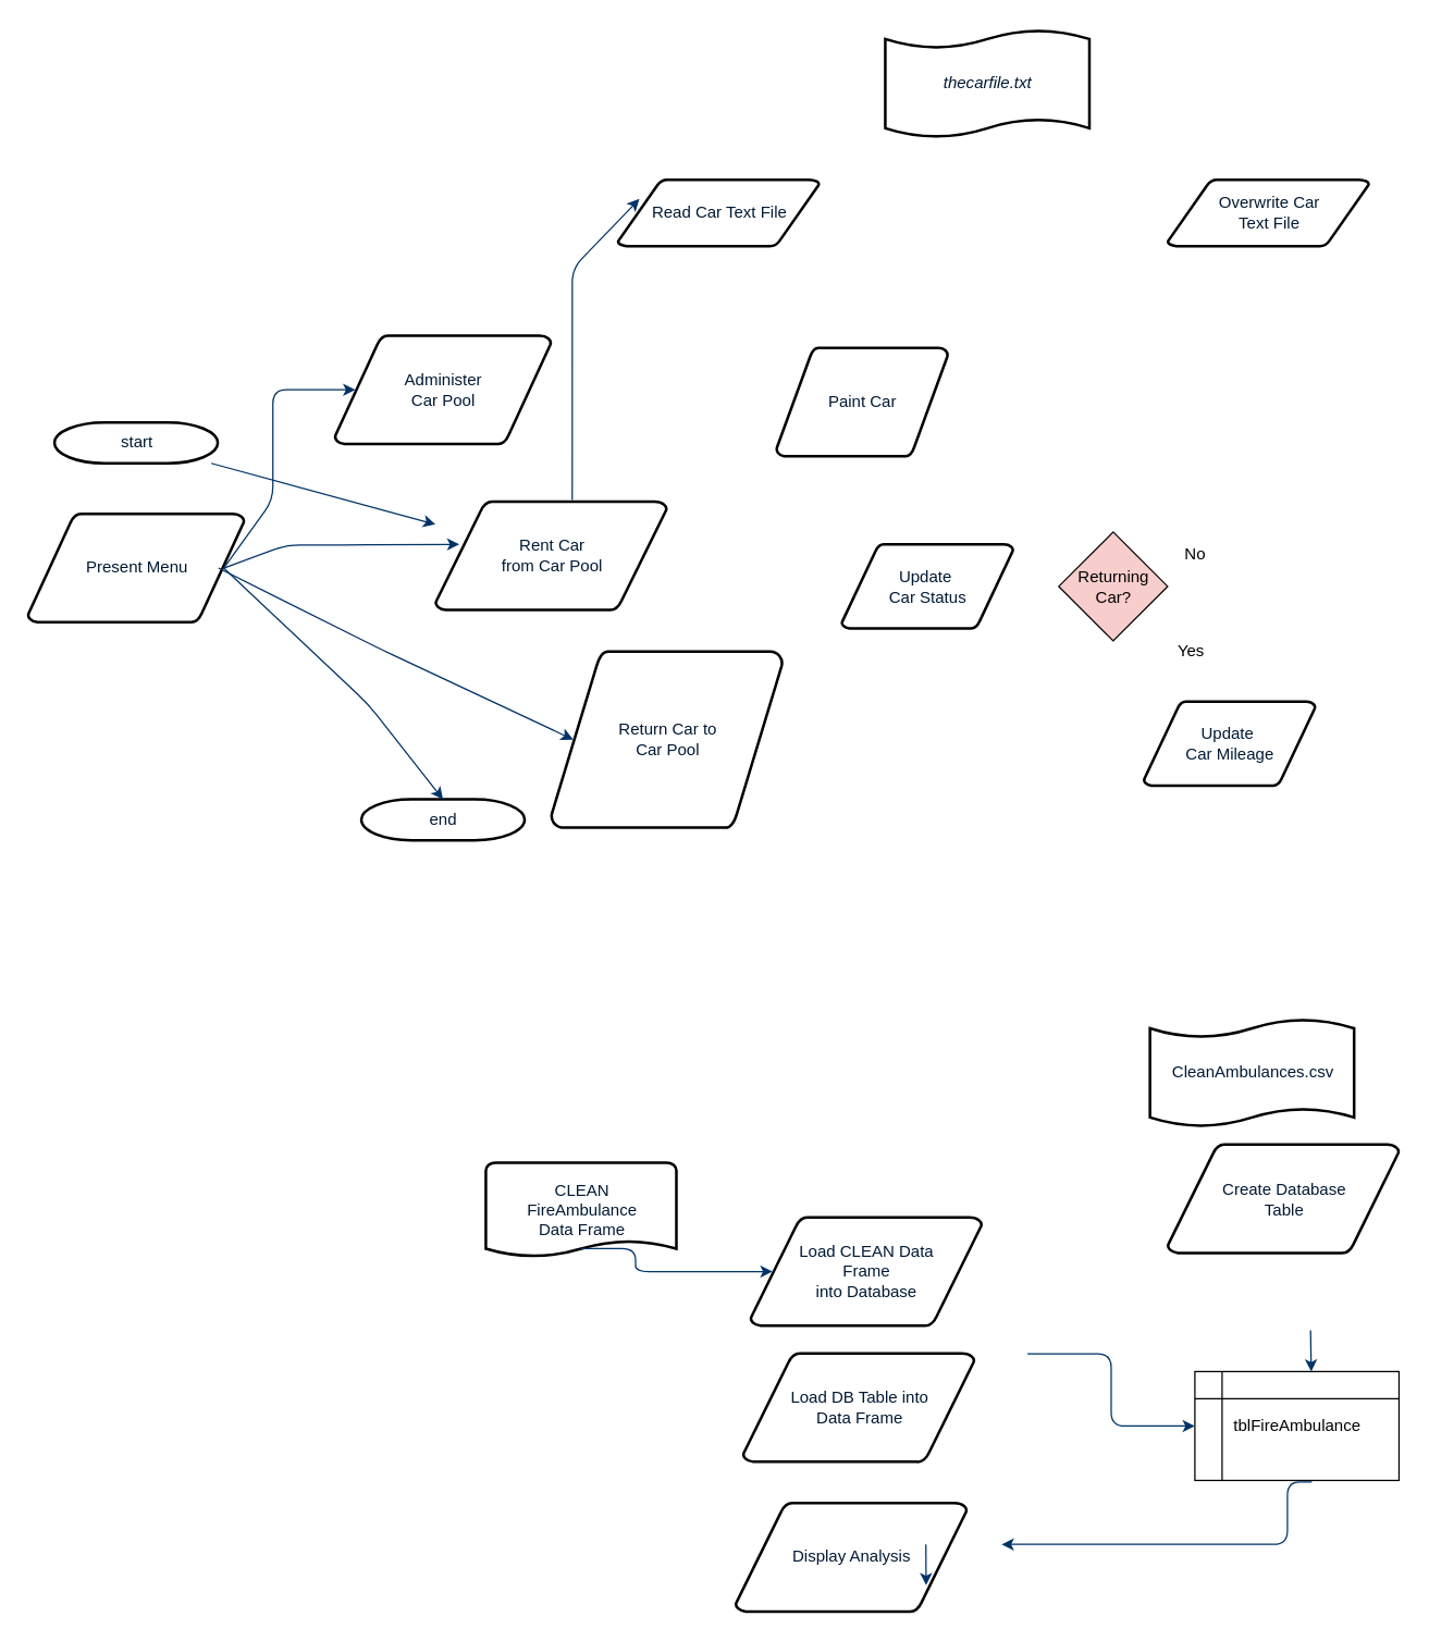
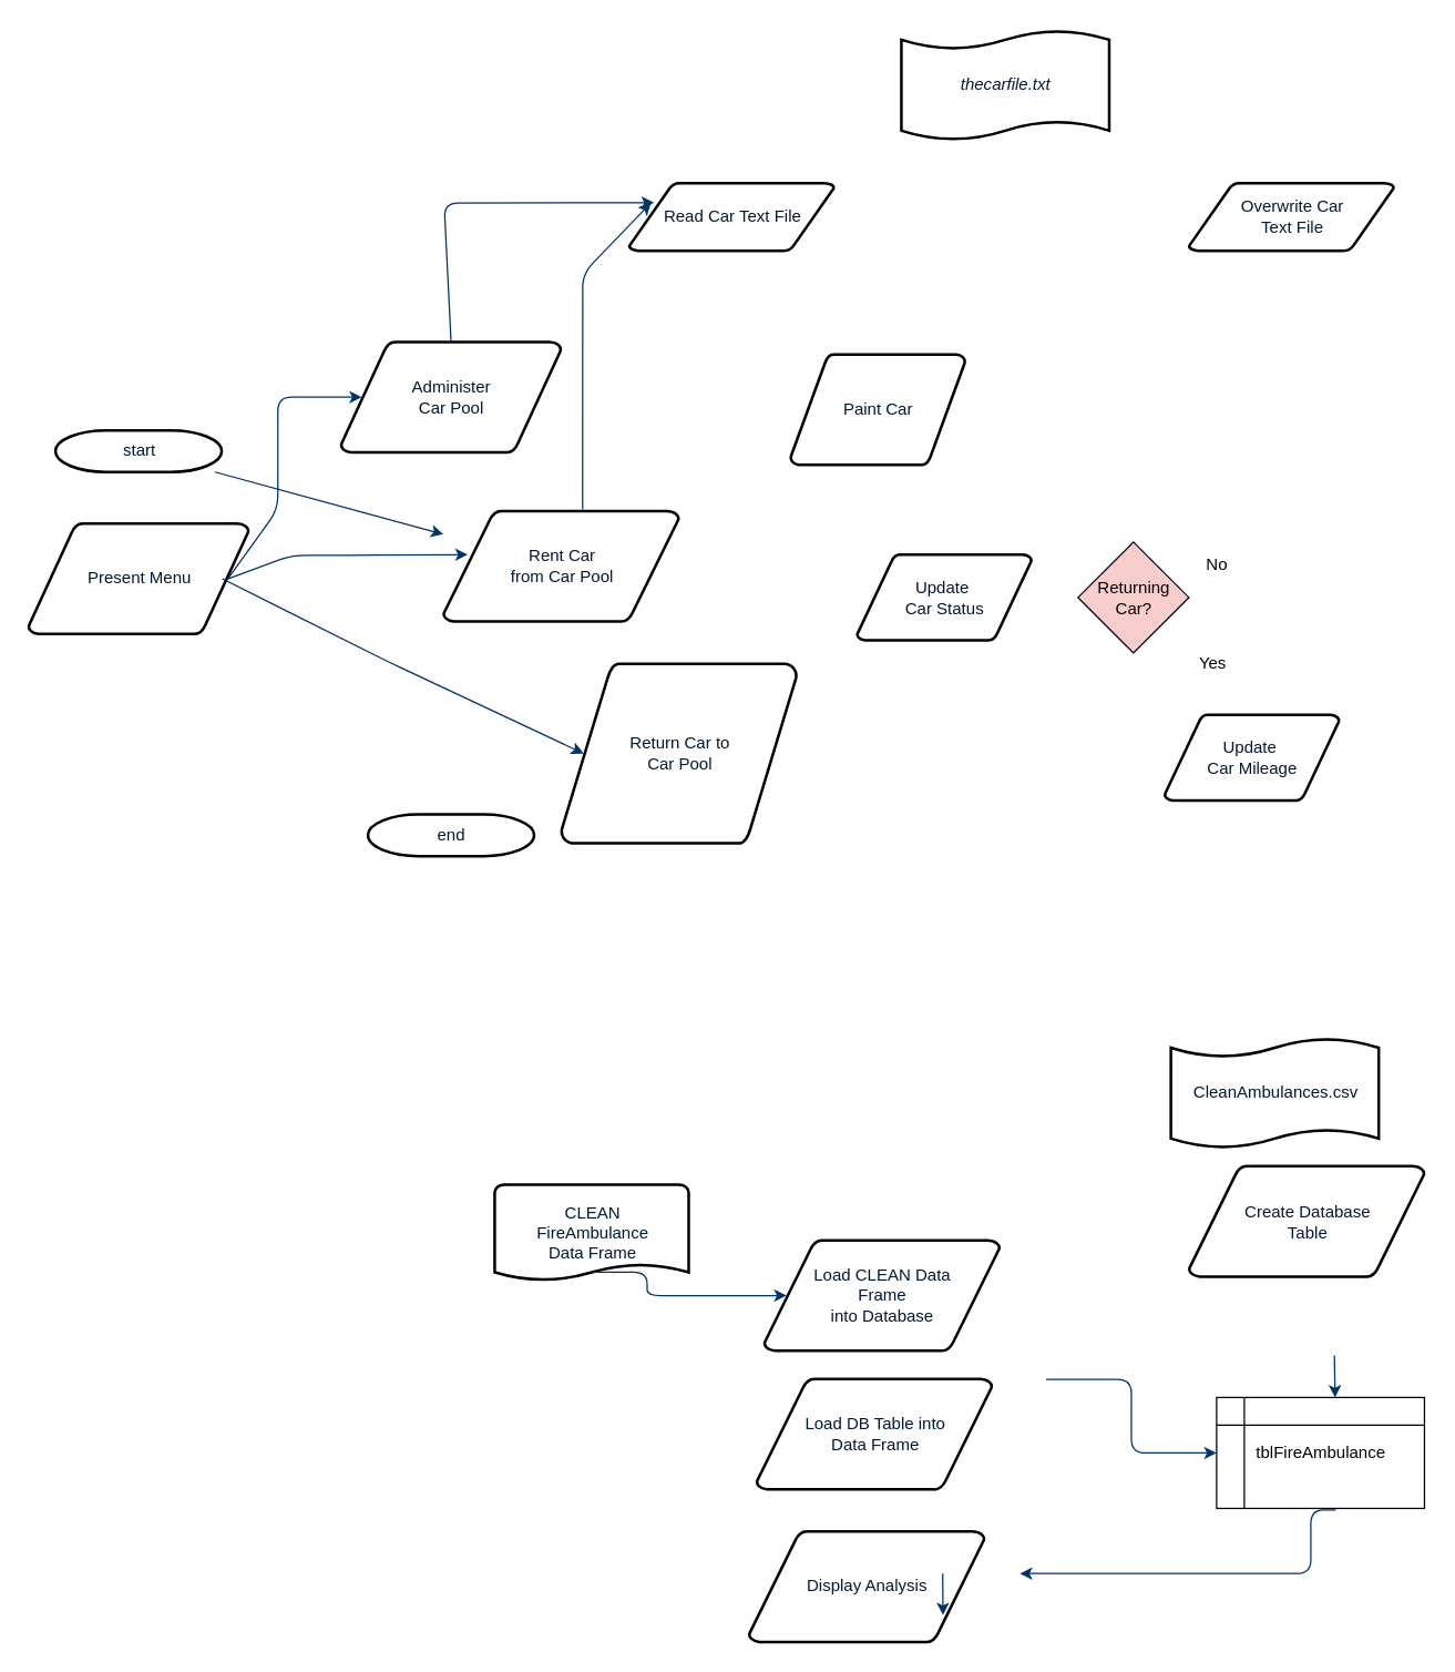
+ <mxCell id="34" style="fontColor=#001933;fontStyle=1;strokeColor=#003366;strokeWidth=1;html=1;entryX=0.121;entryY=0.29;entryDx=0;entryDy=0;entryPerimeter=0;exitX=0.5;exitY=0;exitDx=0;exitDy=0;exitPerimeter=0;" edge="1" parent="1" source="3" target="23"><mxGeometry relative="1" as="geometry"><mxPoint x="270.605" y="296" as="targetPoint" /><mxPoint x="173.895" y="427" as="sourcePoint" /><Array as="points"><mxPoint x="320" y="146" /></Array></mxGeometry></mxCell>
- <mxCell id="33" style="fontColor=#001933;fontStyle=1;strokeColor=#003366;strokeWidth=1;html=1;entryX=0.5;entryY=0;entryDx=0;entryDy=0;entryPerimeter=0;exitX=0.905;exitY=0.5;exitDx=0;exitDy=0;exitPerimeter=0;" edge="1" parent="1" source="4" target="22"><mxGeometry relative="1" as="geometry"><mxPoint x="430.65" y="528" as="targetPoint" /><mxPoint x="170" y="427" as="sourcePoint" /><Array as="points"><mxPoint x="270" y="517" /></Array></mxGeometry></mxCell>
